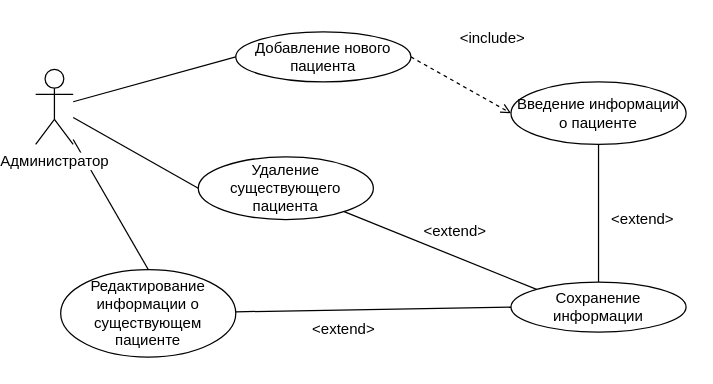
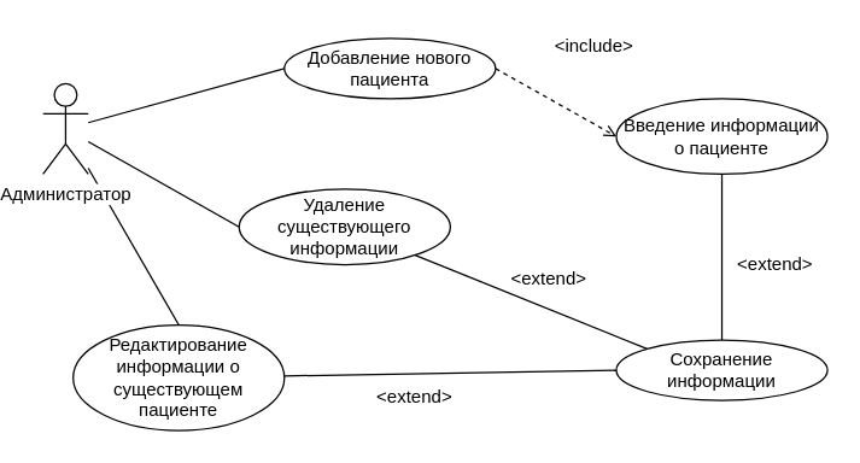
- <mxCell id="9" value="Удаление существующего пациента" style="ellipse;whiteSpace=wrap;html=1;" vertex="1" parent="1"><mxGeometry x="150" y="125" width="140" height="50" as="geometry" /></mxCell>
+ <mxCell id="9" value="Удаление существующего информации" style="ellipse;whiteSpace=wrap;html=1;" vertex="1" parent="1"><mxGeometry x="150" y="125" width="140" height="50" as="geometry" /></mxCell>
